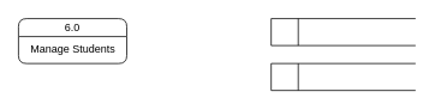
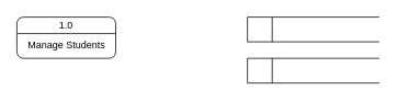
- <mxCell id="4" value="6.0" style="swimlane;fontStyle=0;childLayout=stackLayout;horizontal=1;startSize=20;fillColor=#ffffff;horizontalStack=0;resizeParent=1;resizeParentMax=0;resizeLast=0;collapsible=0;marginBottom=0;swimlaneFillColor=#ffffff;rounded=1;" vertex="1" parent="1"><mxGeometry x="20" y="20" width="120" height="50" as="geometry" /></mxCell>
+ <mxCell id="4" value="1.0" style="swimlane;fontStyle=0;childLayout=stackLayout;horizontal=1;startSize=20;fillColor=#ffffff;horizontalStack=0;resizeParent=1;resizeParentMax=0;resizeLast=0;collapsible=0;marginBottom=0;swimlaneFillColor=#ffffff;rounded=1;" vertex="1" parent="1"><mxGeometry x="20" y="20" width="120" height="50" as="geometry" /></mxCell>
